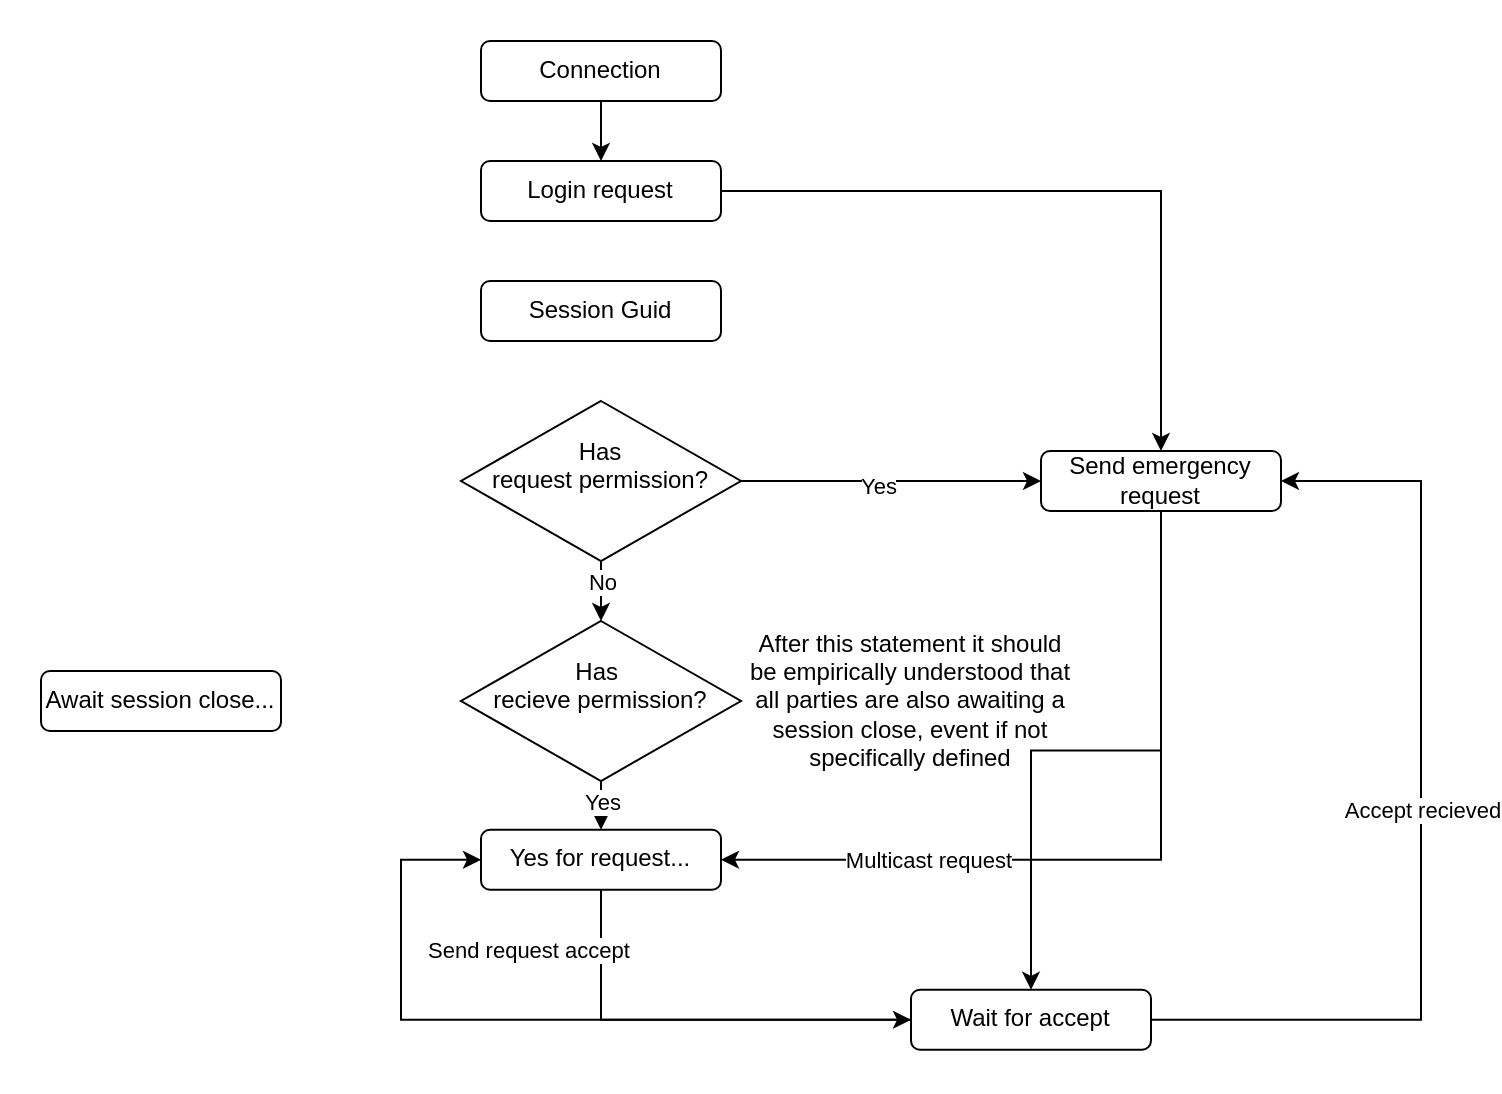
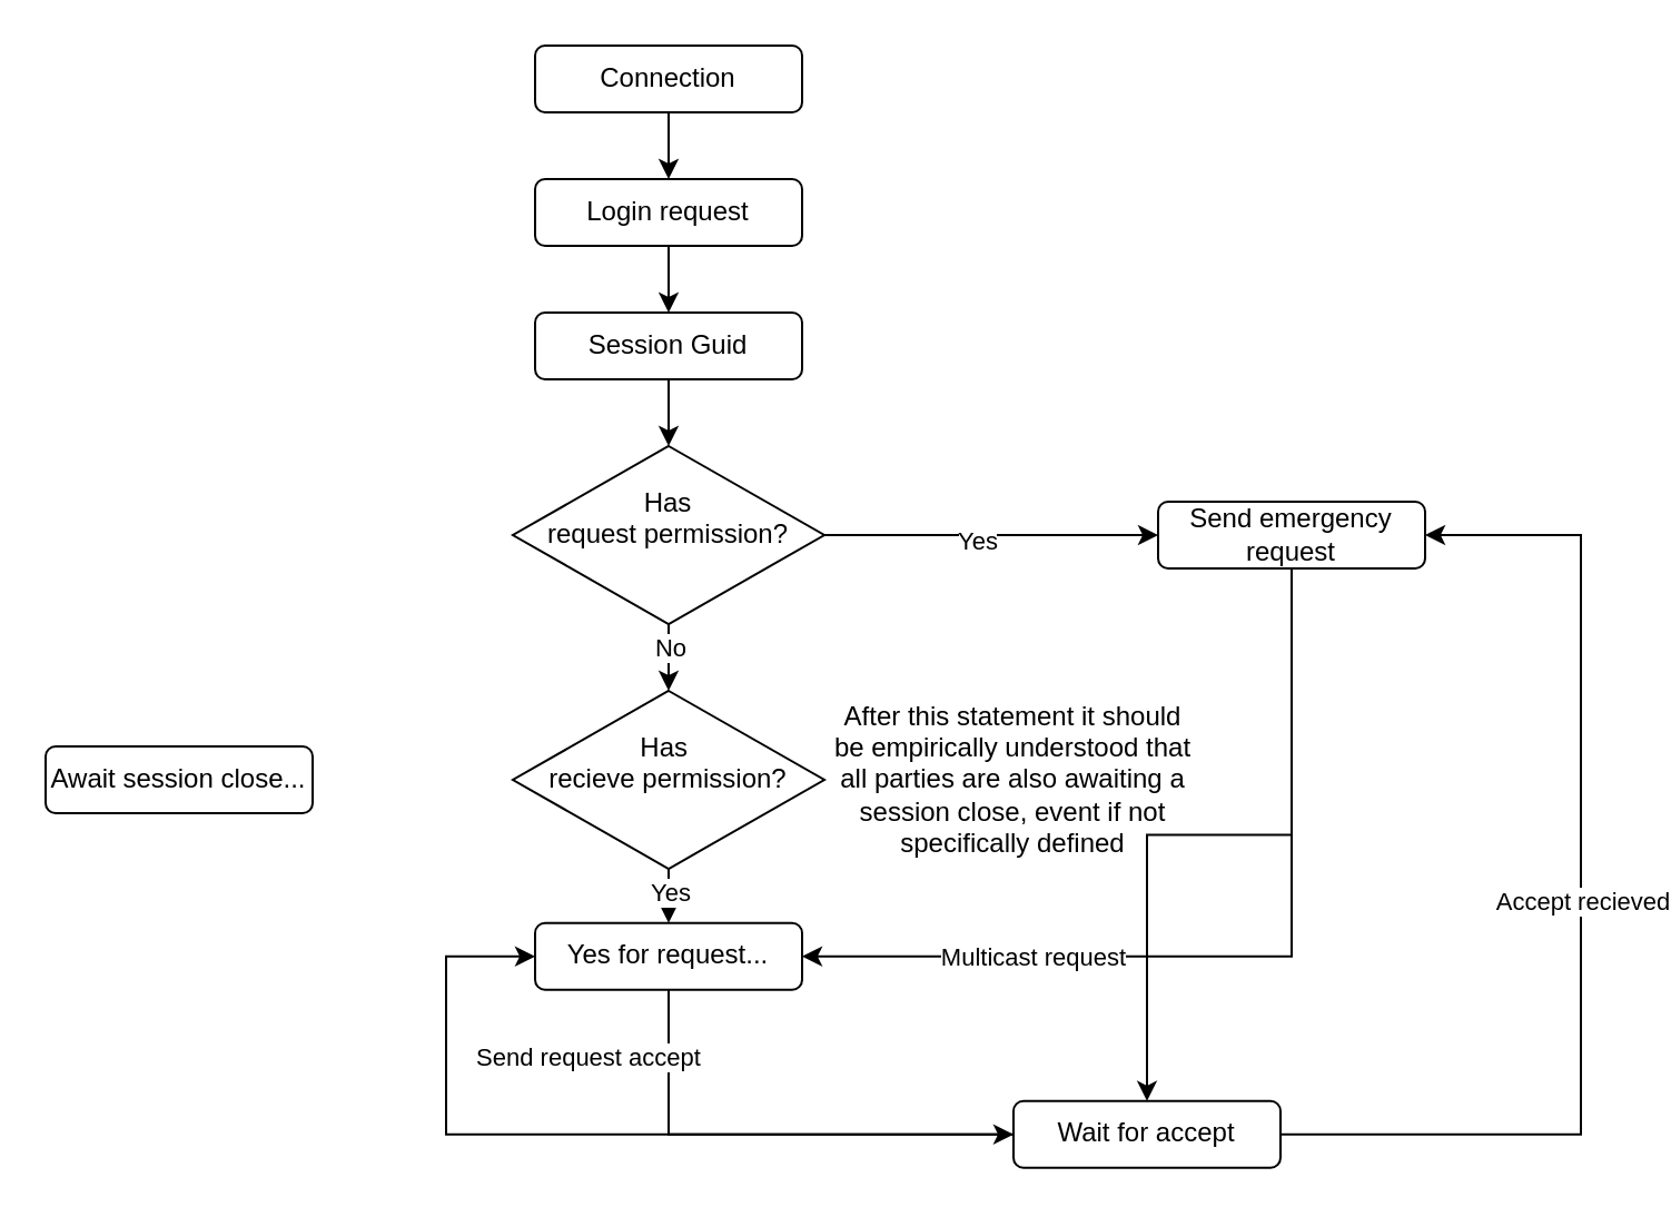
- <mxCell id="4" style="edgeStyle=orthogonalEdgeStyle;rounded=0;orthogonalLoop=1;jettySize=auto;html=1;" edge="1" parent="1" source="5" target="16"><mxGeometry relative="1" as="geometry" /></mxCell>
+ <mxCell id="4" style="edgeStyle=orthogonalEdgeStyle;rounded=0;orthogonalLoop=1;jettySize=auto;html=1;entryX=0.5;entryY=0;entryDx=0;entryDy=0;" edge="1" parent="1" source="5" target="7"><mxGeometry relative="1" as="geometry" /></mxCell>
+ <mxCell id="6" style="edgeStyle=orthogonalEdgeStyle;rounded=0;orthogonalLoop=1;jettySize=auto;html=1;entryX=0.5;entryY=0;entryDx=0;entryDy=0;" edge="1" parent="1" source="7" target="12"><mxGeometry relative="1" as="geometry" /></mxCell>
